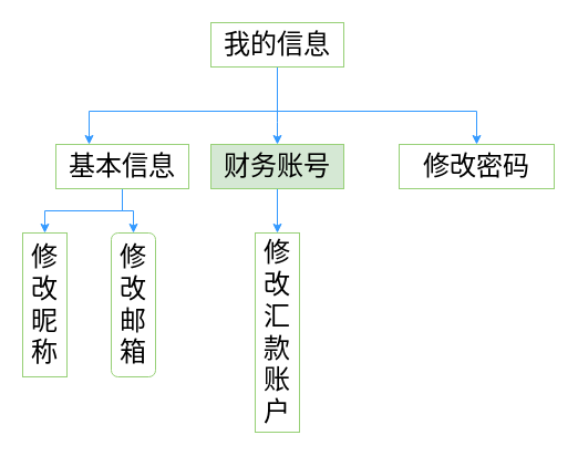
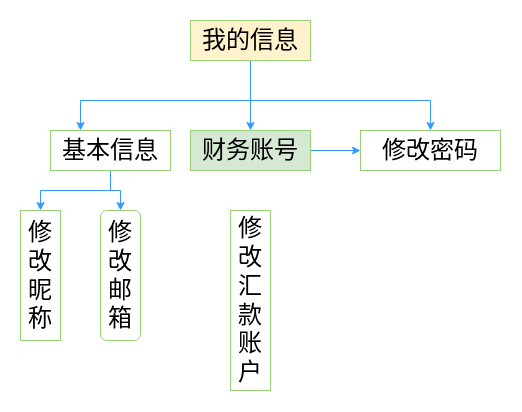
- <mxCell id="5" value="我的信息" style="rounded=0;whiteSpace=wrap;html=1;fontSize=24;strokeColor=#97D077;" vertex="1" parent="1"><mxGeometry x="190" y="20" width="120" height="40" as="geometry" /></mxCell>
+ <mxCell id="5" value="我的信息" style="rounded=0;whiteSpace=wrap;html=1;fontSize=24;strokeColor=#97D077;fillColor=#fff2cc;" vertex="1" parent="1"><mxGeometry x="190" y="20" width="120" height="40" as="geometry" /></mxCell>
- <mxCell id="6" style="edgeStyle=orthogonalEdgeStyle;rounded=0;orthogonalLoop=1;jettySize=auto;html=1;entryX=0.5;entryY=0;entryDx=0;entryDy=0;strokeColor=#3399FF;" edge="1" parent="1" source="7" target="14"><mxGeometry relative="1" as="geometry" /></mxCell>
+ <mxCell id="6" style="edgeStyle=orthogonalEdgeStyle;rounded=0;orthogonalLoop=1;jettySize=auto;html=1;strokeColor=#3399FF;" edge="1" parent="1" source="7" target="11"><mxGeometry relative="1" as="geometry" /></mxCell>
